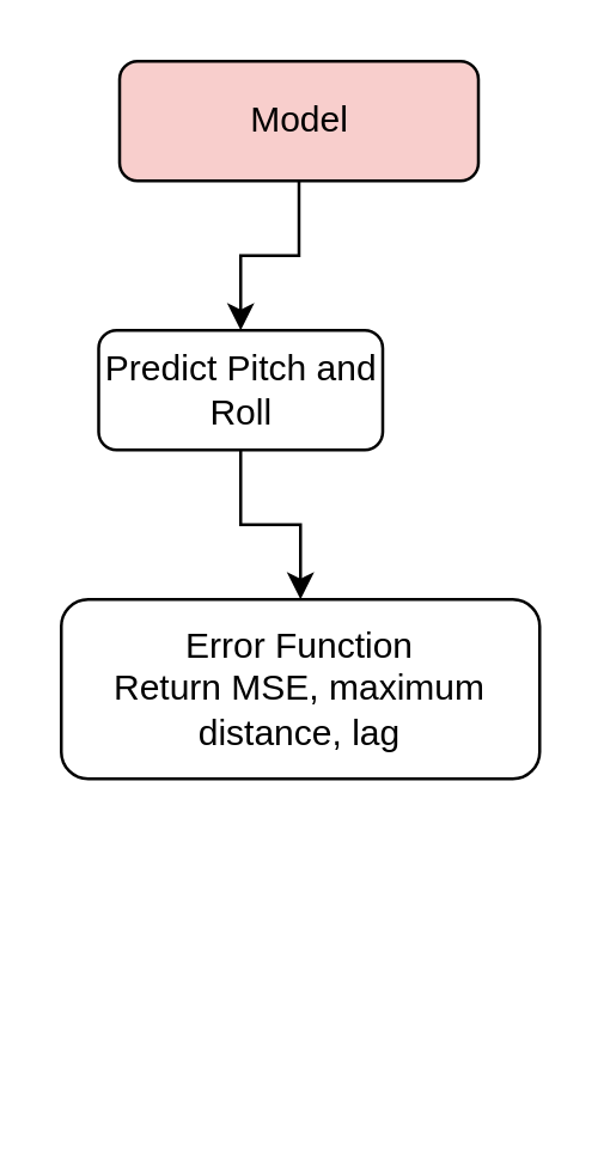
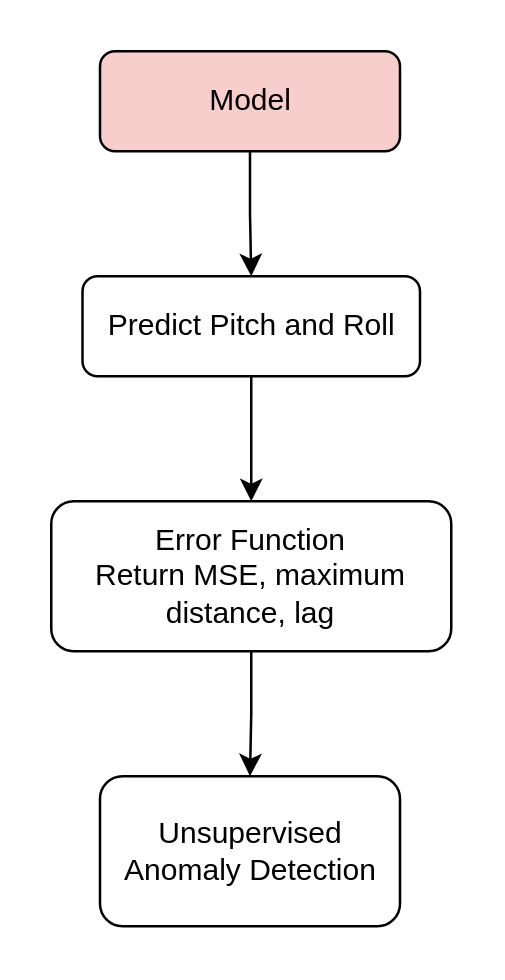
- <mxCell id="7" value="Predict Pitch and Roll" style="rounded=1;whiteSpace=wrap;html=1;" vertex="1" parent="1"><mxGeometry x="32.5" y="110" width="95" height="40" as="geometry" /></mxCell>
+ <mxCell id="7" value="Predict Pitch and Roll" style="rounded=1;whiteSpace=wrap;html=1;" vertex="1" parent="1"><mxGeometry x="32.5" y="110" width="135" height="40" as="geometry" /></mxCell>
+ <mxCell id="2" style="edgeStyle=orthogonalEdgeStyle;rounded=0;orthogonalLoop=1;jettySize=auto;html=1;entryX=0.5;entryY=0;entryDx=0;entryDy=0;" edge="1" parent="1" source="3" target="8"><mxGeometry relative="1" as="geometry" /></mxCell>
+ <mxCell id="8" value="Unsupervised Anomaly Detection" style="rounded=1;whiteSpace=wrap;html=1;" vertex="1" parent="1"><mxGeometry x="39.5" y="310" width="120" height="60" as="geometry" /></mxCell>
